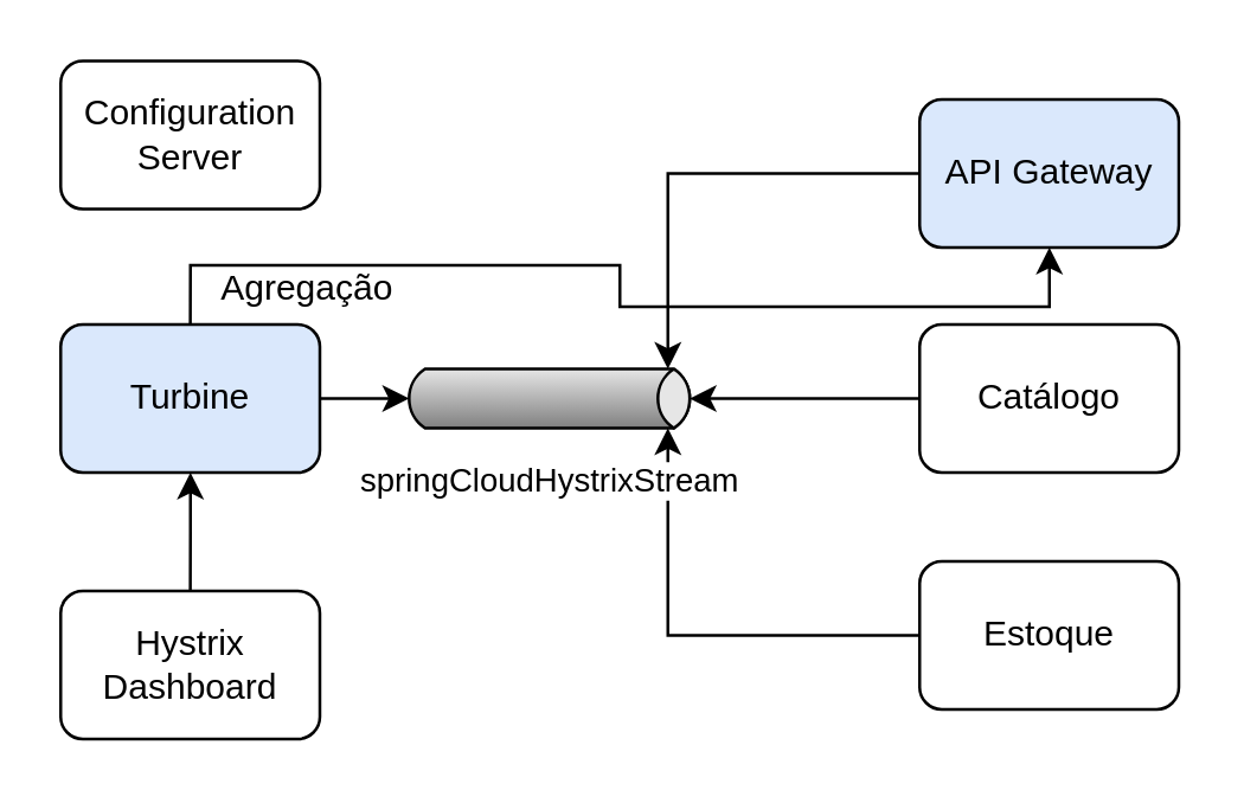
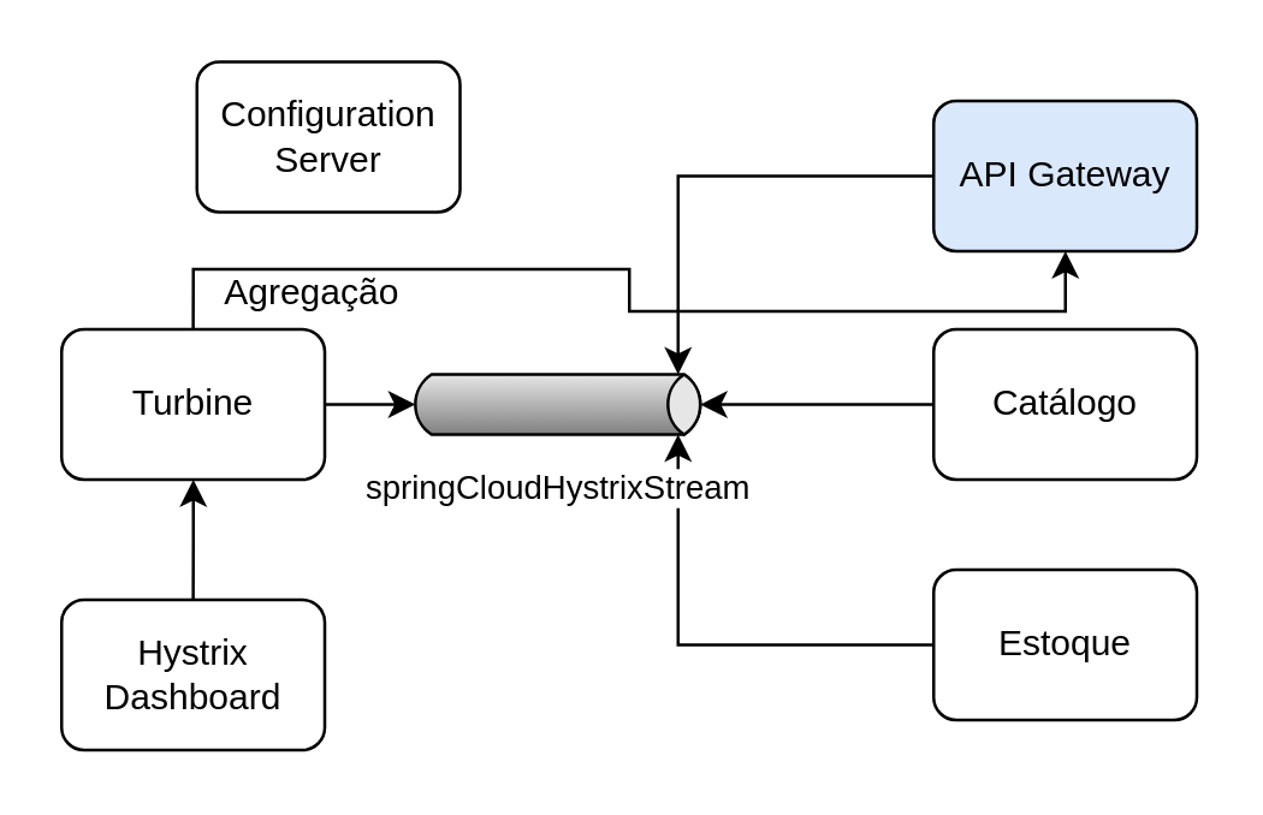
- <mxCell id="14" value="Configuration Server" style="rounded=1;whiteSpace=wrap;html=1;" vertex="1" parent="1"><mxGeometry x="20" y="20" width="87.5" height="50" as="geometry" /></mxCell>
+ <mxCell id="14" value="Configuration Server" style="rounded=1;whiteSpace=wrap;html=1;" vertex="1" parent="1"><mxGeometry x="65" y="20" width="87.5" height="50" as="geometry" /></mxCell>
- <mxCell id="4" value="Turbine" style="rounded=1;whiteSpace=wrap;html=1;fillColor=#dae8fc;" vertex="1" parent="1"><mxGeometry x="20" y="109" width="87.5" height="50" as="geometry" /></mxCell>
+ <mxCell id="4" value="Turbine" style="rounded=1;whiteSpace=wrap;html=1;" vertex="1" parent="1"><mxGeometry x="20" y="109" width="87.5" height="50" as="geometry" /></mxCell>
